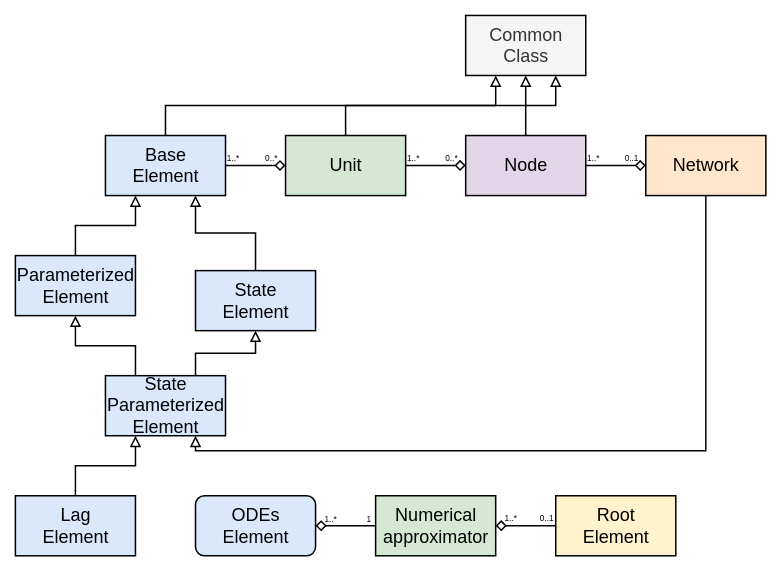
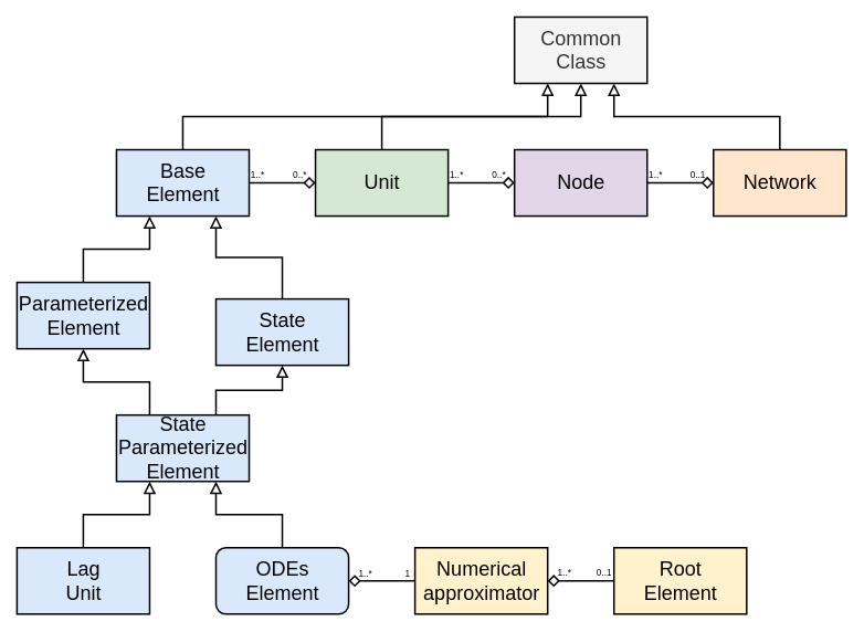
- <mxCell id="25" style="edgeStyle=orthogonalEdgeStyle;rounded=0;orthogonalLoop=1;jettySize=auto;html=1;exitX=0.75;exitY=1;exitDx=0;exitDy=0;endArrow=none;endFill=0;startArrow=block;startFill=0;endSize=6;startSize=10;strokeWidth=2;" edge="1" parent="1" source="22" target="20"><mxGeometry relative="1" as="geometry"><mxPoint x="860" y="820" as="sourcePoint" /><mxPoint x="780" y="880" as="targetPoint" /></mxGeometry></mxCell>
+ <mxCell id="25" style="edgeStyle=orthogonalEdgeStyle;rounded=0;orthogonalLoop=1;jettySize=auto;html=1;exitX=0.75;exitY=1;exitDx=0;exitDy=0;entryX=0.5;entryY=0;entryDx=0;entryDy=0;endArrow=none;endFill=0;startArrow=block;startFill=0;endSize=6;startSize=10;strokeWidth=2;" edge="1" parent="1" source="22" target="21"><mxGeometry relative="1" as="geometry"><mxPoint x="860" y="820" as="sourcePoint" /><mxPoint x="780" y="880" as="targetPoint" /></mxGeometry></mxCell>
- <mxCell id="14" style="edgeStyle=orthogonalEdgeStyle;rounded=0;orthogonalLoop=1;jettySize=auto;html=1;exitX=0.75;exitY=1;exitDx=0;exitDy=0;endArrow=none;endFill=0;startArrow=block;startFill=0;endSize=6;startSize=10;strokeWidth=2;" parent="1" source="15" target="21" edge="1"><mxGeometry relative="1" as="geometry"><mxPoint x="295.862" y="950" as="targetPoint" /></mxGeometry></mxCell>
+ <mxCell id="14" style="edgeStyle=orthogonalEdgeStyle;rounded=0;orthogonalLoop=1;jettySize=auto;html=1;exitX=0.75;exitY=1;exitDx=0;exitDy=0;entryX=0.5;entryY=0;entryDx=0;entryDy=0;endArrow=none;endFill=0;startArrow=block;startFill=0;endSize=6;startSize=10;strokeWidth=2;" parent="1" source="15" target="16" edge="1"><mxGeometry relative="1" as="geometry"><mxPoint x="295.862" y="950" as="targetPoint" /></mxGeometry></mxCell>
- <mxCell id="17" value="&lt;span class=&quot;pl-v&quot;&gt;Lag&lt;br&gt;Element&lt;/span&gt;" style="html=1;fontSize=24;strokeWidth=2;fillColor=#dae8fc;" parent="1" vertex="1"><mxGeometry x="20" y="660" width="160" height="80" as="geometry" /></mxCell>
+ <mxCell id="17" value="&lt;span class=&quot;pl-v&quot;&gt;Lag&lt;br&gt;Unit&lt;/span&gt;" style="html=1;fontSize=24;strokeWidth=2;fillColor=#dae8fc;" parent="1" vertex="1"><mxGeometry x="20" y="660" width="160" height="80" as="geometry" /></mxCell>
- <mxCell id="18" value="Numerical &lt;br&gt;approximator" style="html=1;fontSize=24;strokeWidth=2;fillColor=#d5e8d4;" vertex="1" parent="1"><mxGeometry x="500" y="660" width="160" height="80" as="geometry" /></mxCell>
+ <mxCell id="18" value="Numerical &lt;br&gt;approximator" style="html=1;fontSize=24;strokeWidth=2;fillColor=#fff2cc;" vertex="1" parent="1"><mxGeometry x="500" y="660" width="160" height="80" as="geometry" /></mxCell>
